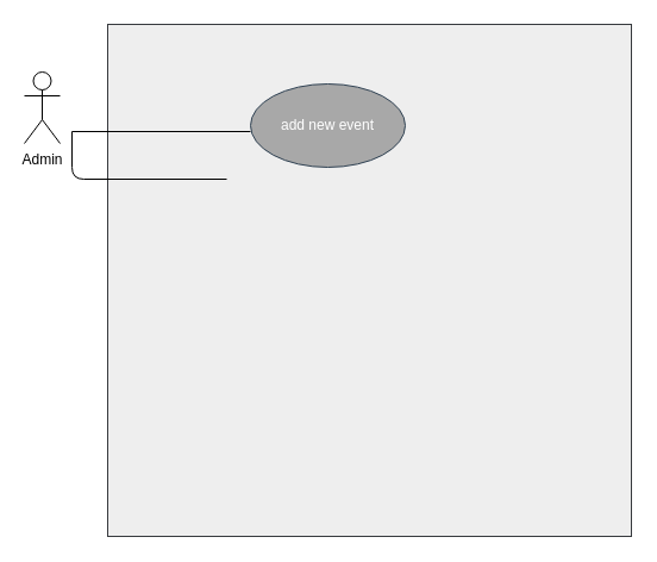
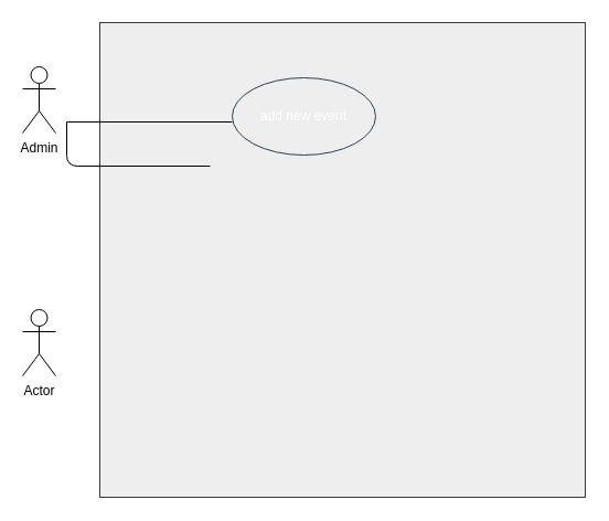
- <mxCell id="7" value="add new event" style="ellipse;whiteSpace=wrap;html=1;fillColor=#A8A8A8;strokeColor=#314354;fontColor=#ffffff;" vertex="1" parent="1"><mxGeometry x="210" y="70" width="130" height="70" as="geometry" /></mxCell>
+ <mxCell id="7" value="add new event" style="ellipse;whiteSpace=wrap;html=1;fillColor=#eeeeee;strokeColor=#314354;fontColor=#ffffff;" vertex="1" parent="1"><mxGeometry x="210" y="70" width="130" height="70" as="geometry" /></mxCell>
+ <mxCell id="4" value="Actor" style="shape=umlActor;verticalLabelPosition=bottom;labelBackgroundColor=#ffffff;verticalAlign=top;html=1;outlineConnect=0;" vertex="1" parent="1"><mxGeometry x="20" y="280" width="30" height="60" as="geometry" /></mxCell>
